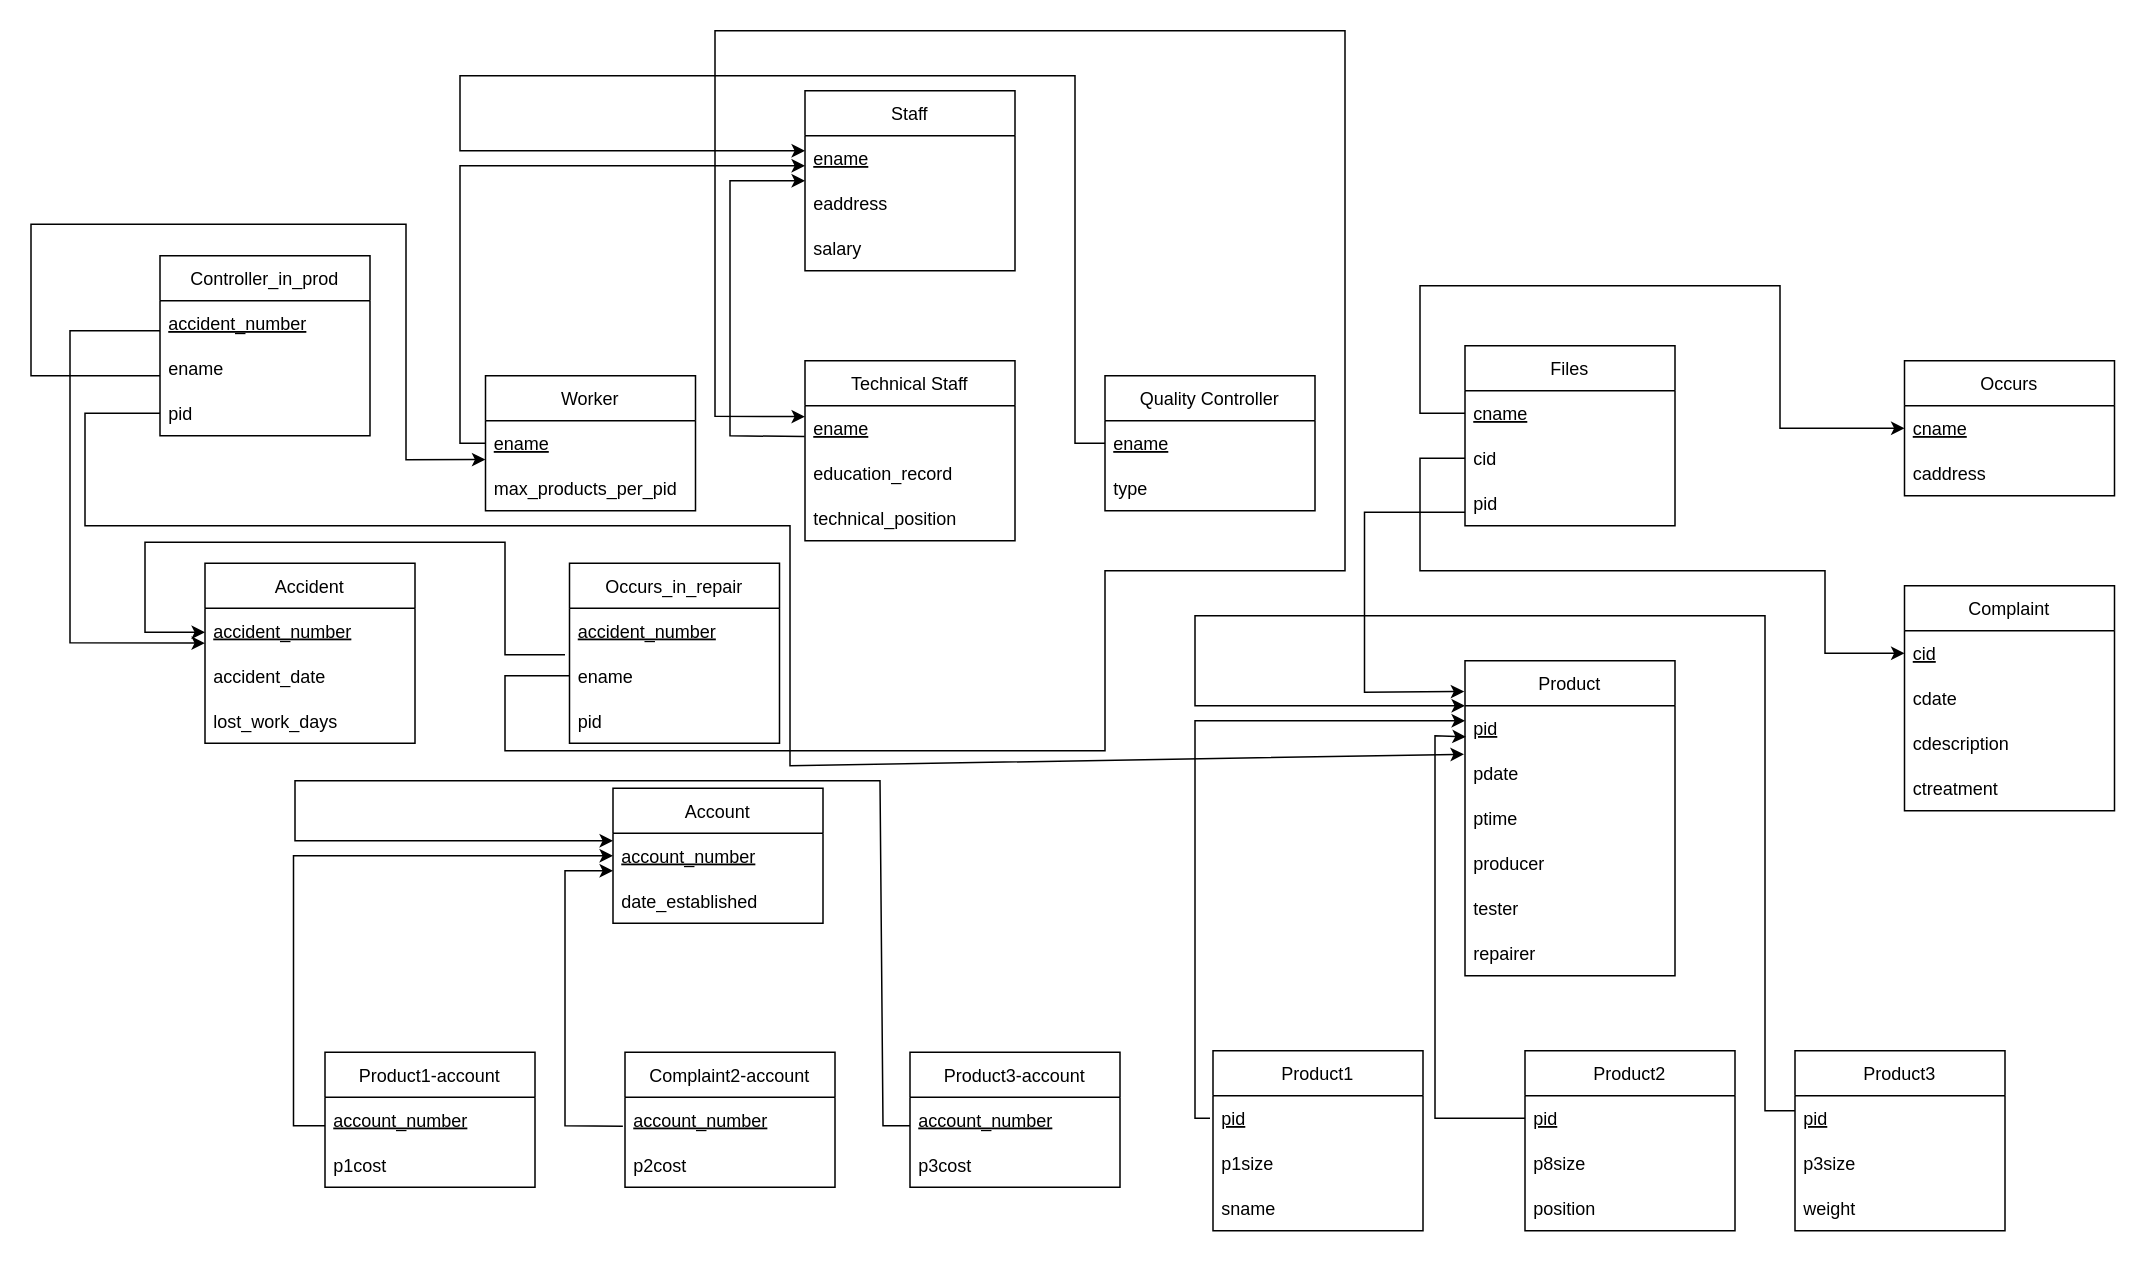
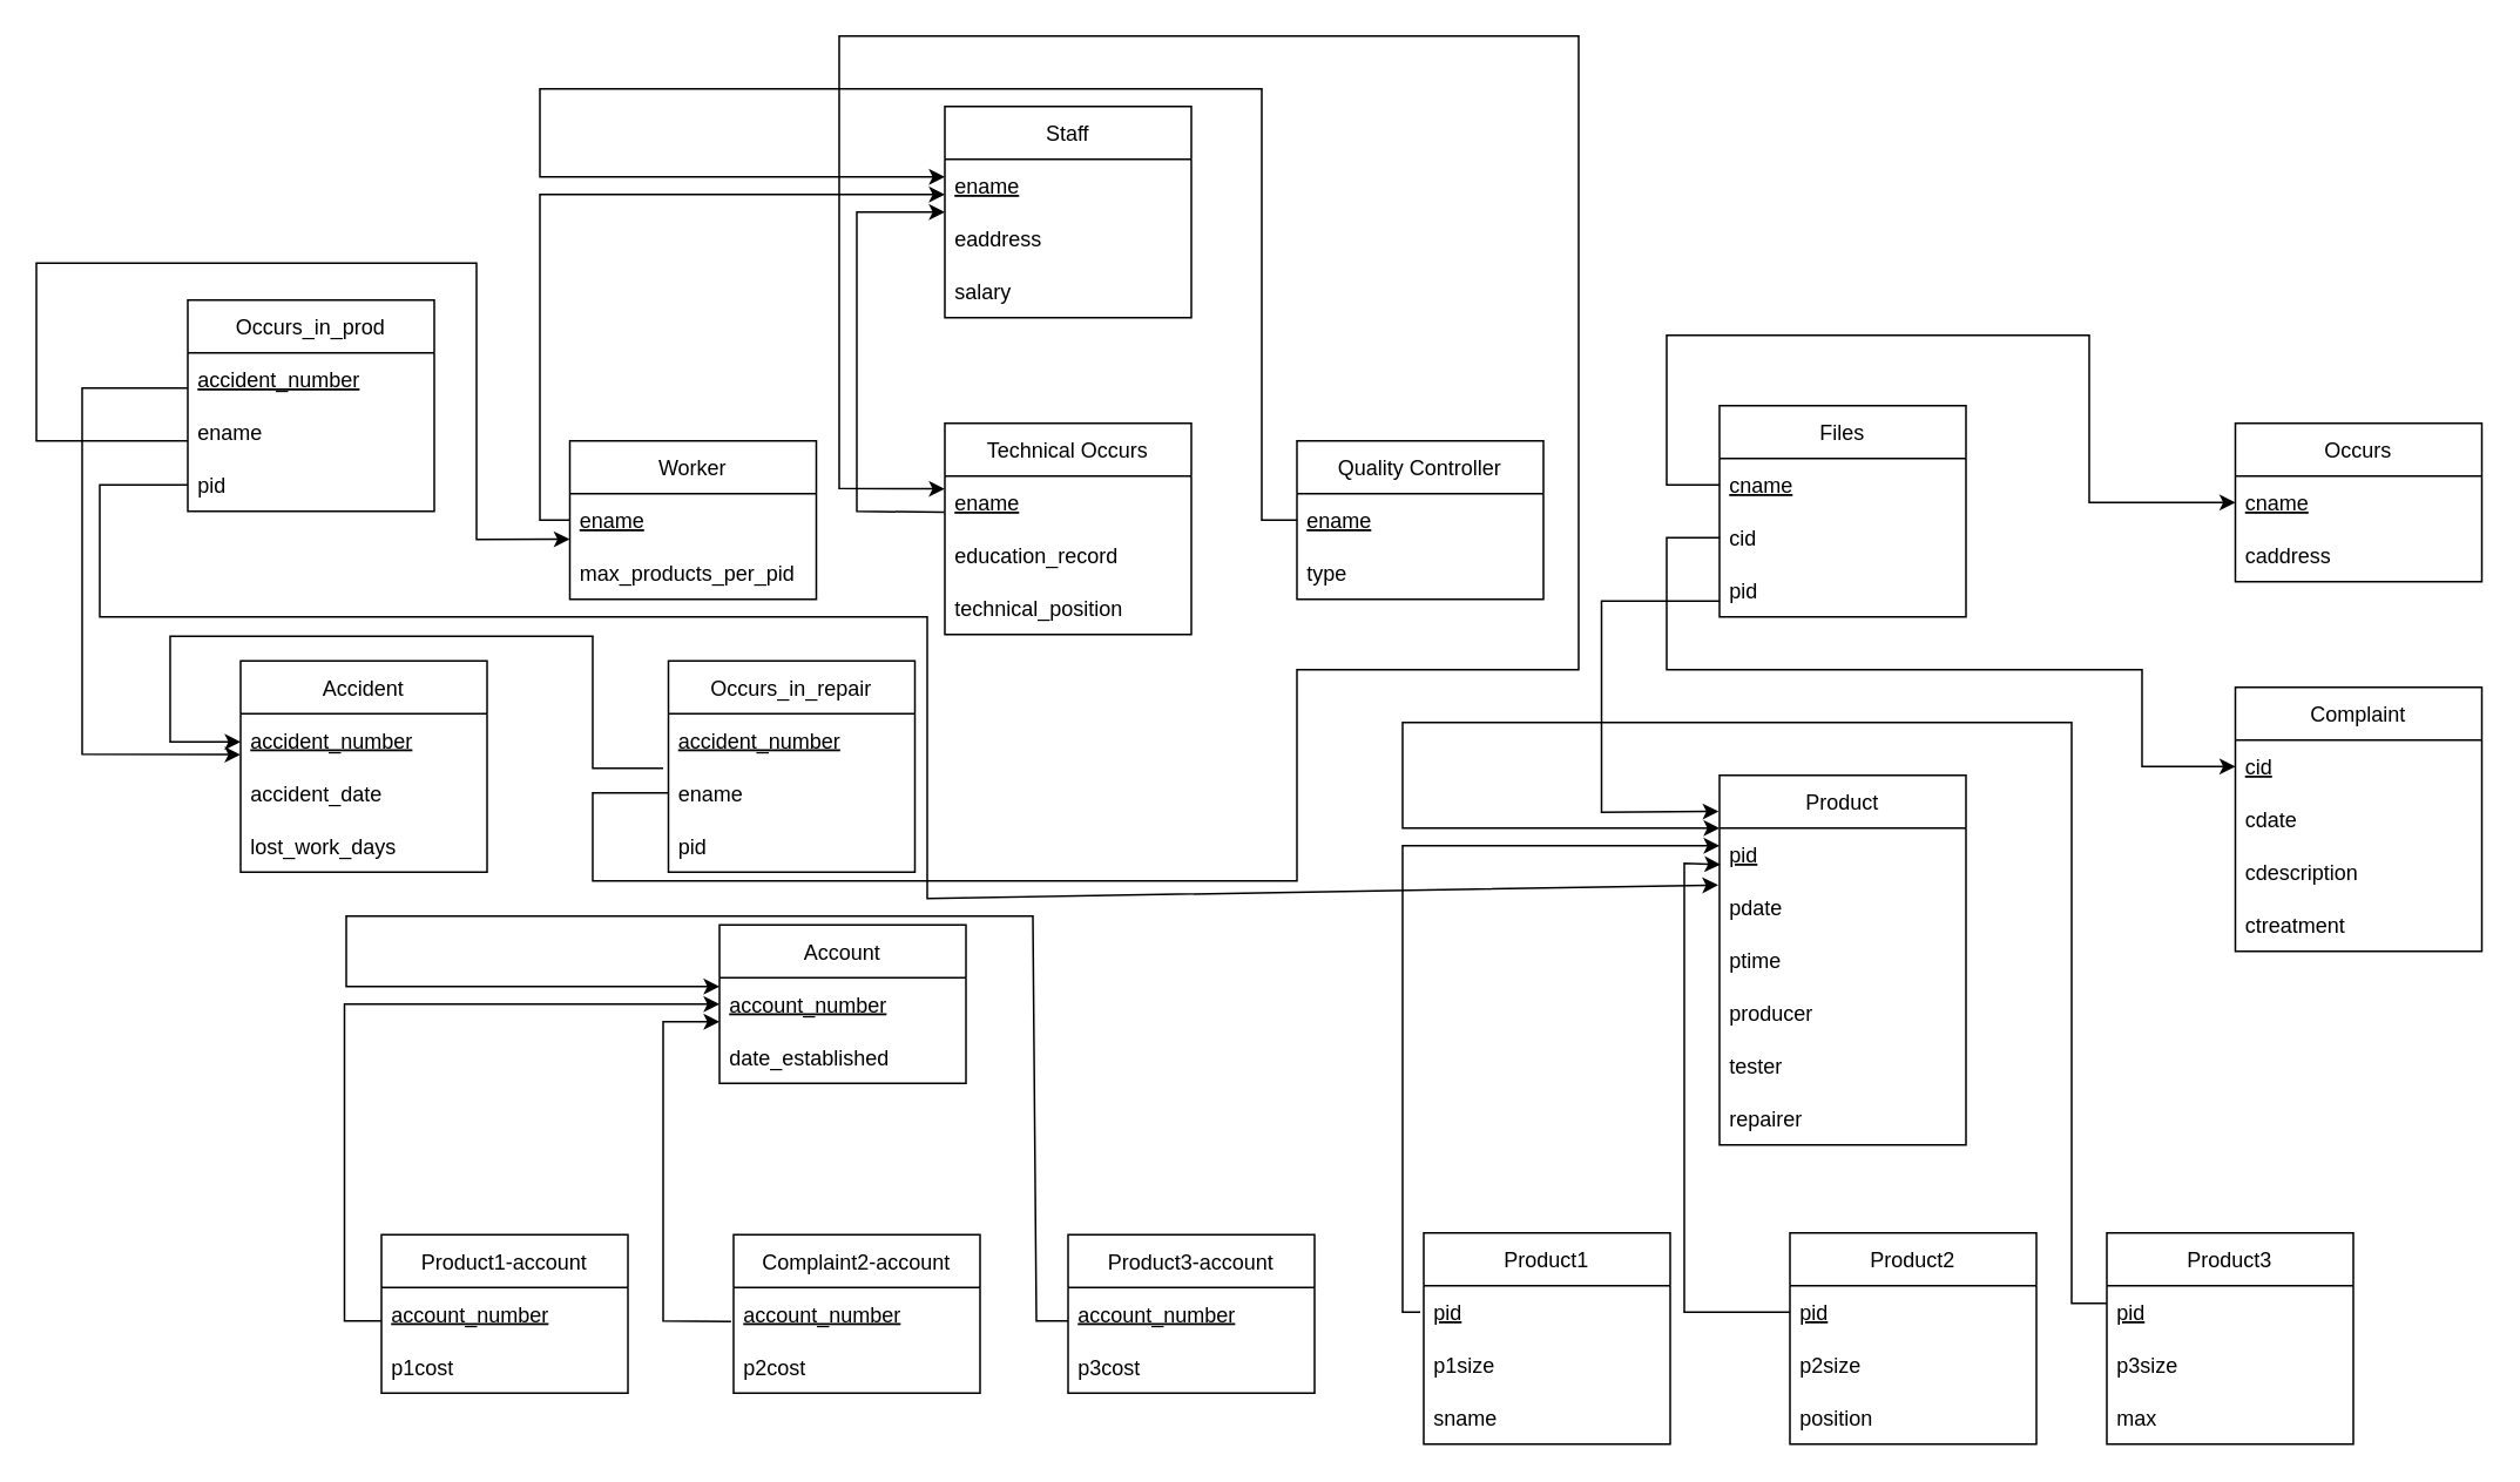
- <mxCell id="74" value="Controller_in_prod" style="swimlane;fontStyle=0;childLayout=stackLayout;horizontal=1;startSize=30;horizontalStack=0;resizeParent=1;resizeParentMax=0;resizeLast=0;collapsible=1;marginBottom=0;" vertex="1" parent="1"><mxGeometry x="106" y="170" width="140" height="120" as="geometry" /></mxCell>
+ <mxCell id="74" value="Occurs_in_prod" style="swimlane;fontStyle=0;childLayout=stackLayout;horizontal=1;startSize=30;horizontalStack=0;resizeParent=1;resizeParentMax=0;resizeLast=0;collapsible=1;marginBottom=0;" vertex="1" parent="1"><mxGeometry x="106" y="170" width="140" height="120" as="geometry" /></mxCell>
- <mxCell id="48" value="Technical Staff" style="swimlane;fontStyle=0;childLayout=stackLayout;horizontal=1;startSize=30;horizontalStack=0;resizeParent=1;resizeParentMax=0;resizeLast=0;collapsible=1;marginBottom=0;" vertex="1" parent="1"><mxGeometry x="536" y="240" width="140" height="120" as="geometry" /></mxCell>
+ <mxCell id="48" value="Technical Occurs" style="swimlane;fontStyle=0;childLayout=stackLayout;horizontal=1;startSize=30;horizontalStack=0;resizeParent=1;resizeParentMax=0;resizeLast=0;collapsible=1;marginBottom=0;" vertex="1" parent="1"><mxGeometry x="536" y="240" width="140" height="120" as="geometry" /></mxCell>
- <mxCell id="41" value="p8size" style="text;strokeColor=none;fillColor=none;align=left;verticalAlign=middle;spacingLeft=4;spacingRight=4;overflow=hidden;points=[[0,0.5],[1,0.5]];portConstraint=eastwest;rotatable=0;fontStyle=0" vertex="1" parent="39"><mxGeometry y="60" width="140" height="30" as="geometry" /></mxCell>
+ <mxCell id="41" value="p2size" style="text;strokeColor=none;fillColor=none;align=left;verticalAlign=middle;spacingLeft=4;spacingRight=4;overflow=hidden;points=[[0,0.5],[1,0.5]];portConstraint=eastwest;rotatable=0;fontStyle=0" vertex="1" parent="39"><mxGeometry y="60" width="140" height="30" as="geometry" /></mxCell>
- <mxCell id="46" value="weight" style="text;strokeColor=none;fillColor=none;align=left;verticalAlign=middle;spacingLeft=4;spacingRight=4;overflow=hidden;points=[[0,0.5],[1,0.5]];portConstraint=eastwest;rotatable=0;fontStyle=0" vertex="1" parent="43"><mxGeometry y="90" width="140" height="30" as="geometry" /></mxCell>
+ <mxCell id="46" value="max" style="text;strokeColor=none;fillColor=none;align=left;verticalAlign=middle;spacingLeft=4;spacingRight=4;overflow=hidden;points=[[0,0.5],[1,0.5]];portConstraint=eastwest;rotatable=0;fontStyle=0" vertex="1" parent="43"><mxGeometry y="90" width="140" height="30" as="geometry" /></mxCell>
